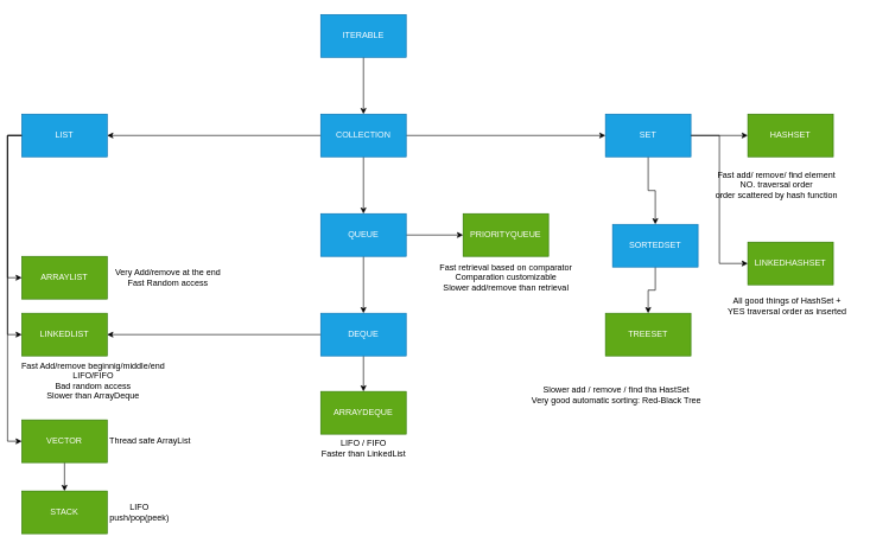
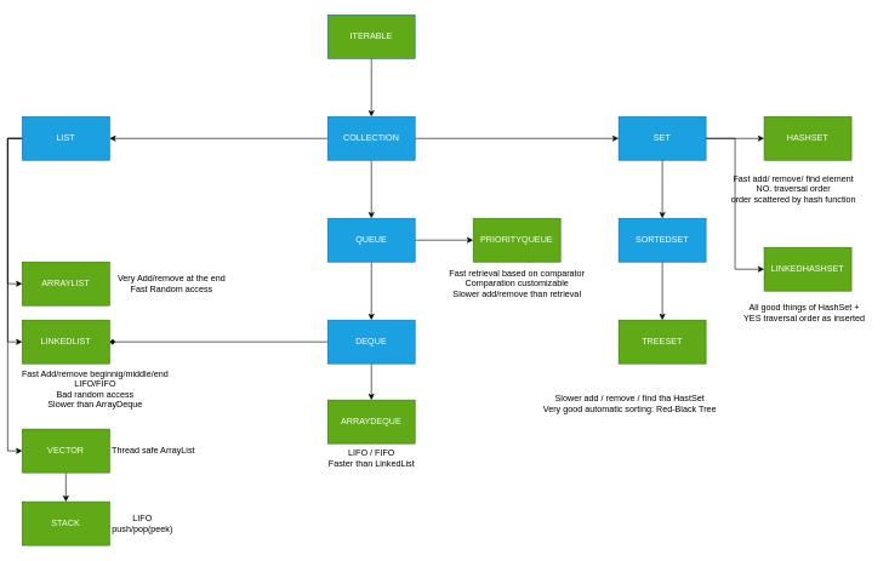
- <mxCell id="3" value="ITERABLE" style="rounded=0;whiteSpace=wrap;html=1;fillColor=#1ba1e2;fontColor=#ffffff;strokeColor=#006EAF;" vertex="1" parent="1"><mxGeometry x="450" y="20" width="120" height="60" as="geometry" /></mxCell>
+ <mxCell id="3" value="ITERABLE" style="rounded=0;whiteSpace=wrap;html=1;fillColor=#60a917;fontColor=#ffffff;strokeColor=#006EAF;" vertex="1" parent="1"><mxGeometry x="450" y="20" width="120" height="60" as="geometry" /></mxCell>
- <mxCell id="20" value="SORTEDSET" style="rounded=0;whiteSpace=wrap;html=1;fillColor=#1ba1e2;fontColor=#ffffff;strokeColor=#006EAF;" vertex="1" parent="1"><mxGeometry x="860" y="315" width="120" height="60" as="geometry" /></mxCell>
+ <mxCell id="20" value="SORTEDSET" style="rounded=0;whiteSpace=wrap;html=1;fillColor=#1ba1e2;fontColor=#ffffff;strokeColor=#006EAF;" vertex="1" parent="1"><mxGeometry x="850" y="300" width="120" height="60" as="geometry" /></mxCell>
- <mxCell id="17" style="edgeStyle=orthogonalEdgeStyle;rounded=0;orthogonalLoop=1;jettySize=auto;html=1;exitX=0;exitY=0.5;exitDx=0;exitDy=0;entryX=1;entryY=0.5;entryDx=0;entryDy=0;" edge="1" parent="1" source="18" target="22"><mxGeometry relative="1" as="geometry" /></mxCell>
+ <mxCell id="17" style="edgeStyle=orthogonalEdgeStyle;rounded=0;orthogonalLoop=1;jettySize=auto;html=1;exitX=0;exitY=0.5;exitDx=0;exitDy=0;entryX=1;entryY=0.5;entryDx=0;entryDy=0;endArrow=diamond;" edge="1" parent="1" source="18" target="22"><mxGeometry relative="1" as="geometry" /></mxCell>
